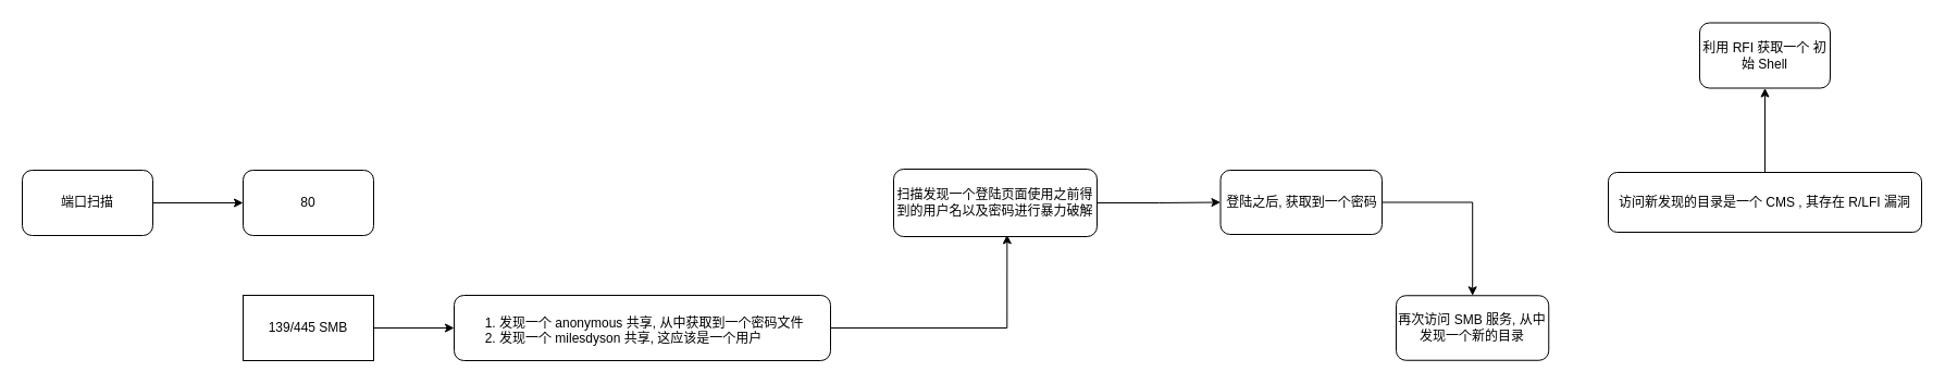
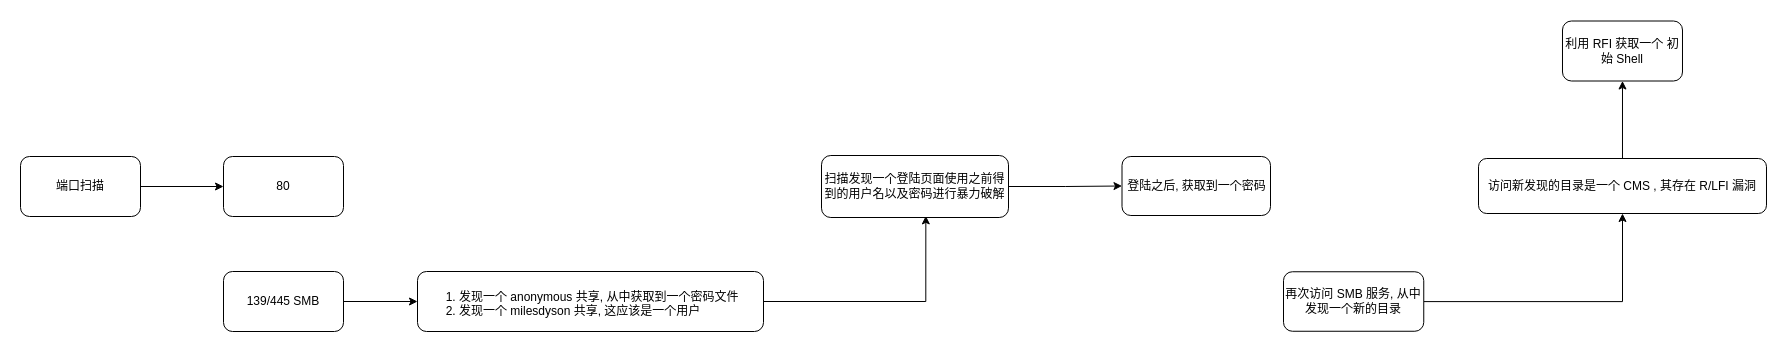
- <mxCell id="12" value="" style="edgeStyle=orthogonalEdgeStyle;rounded=0;orthogonalLoop=1;jettySize=auto;html=1;" edge="1" parent="1" source="13" target="15"><mxGeometry relative="1" as="geometry" /></mxCell>
- <mxCell id="5" value="139/445 SMB" style="whiteSpace=wrap;html=1;rounded=0;" vertex="1" parent="1"><mxGeometry x="223" y="271" width="120" height="60" as="geometry" /></mxCell>
+ <mxCell id="5" value="139/445 SMB" style="whiteSpace=wrap;html=1;rounded=1;" vertex="1" parent="1"><mxGeometry x="223" y="271" width="120" height="60" as="geometry" /></mxCell>
+ <mxCell id="14" value="" style="edgeStyle=orthogonalEdgeStyle;rounded=0;orthogonalLoop=1;jettySize=auto;html=1;" edge="1" parent="1" source="15" target="17"><mxGeometry relative="1" as="geometry" /></mxCell>
